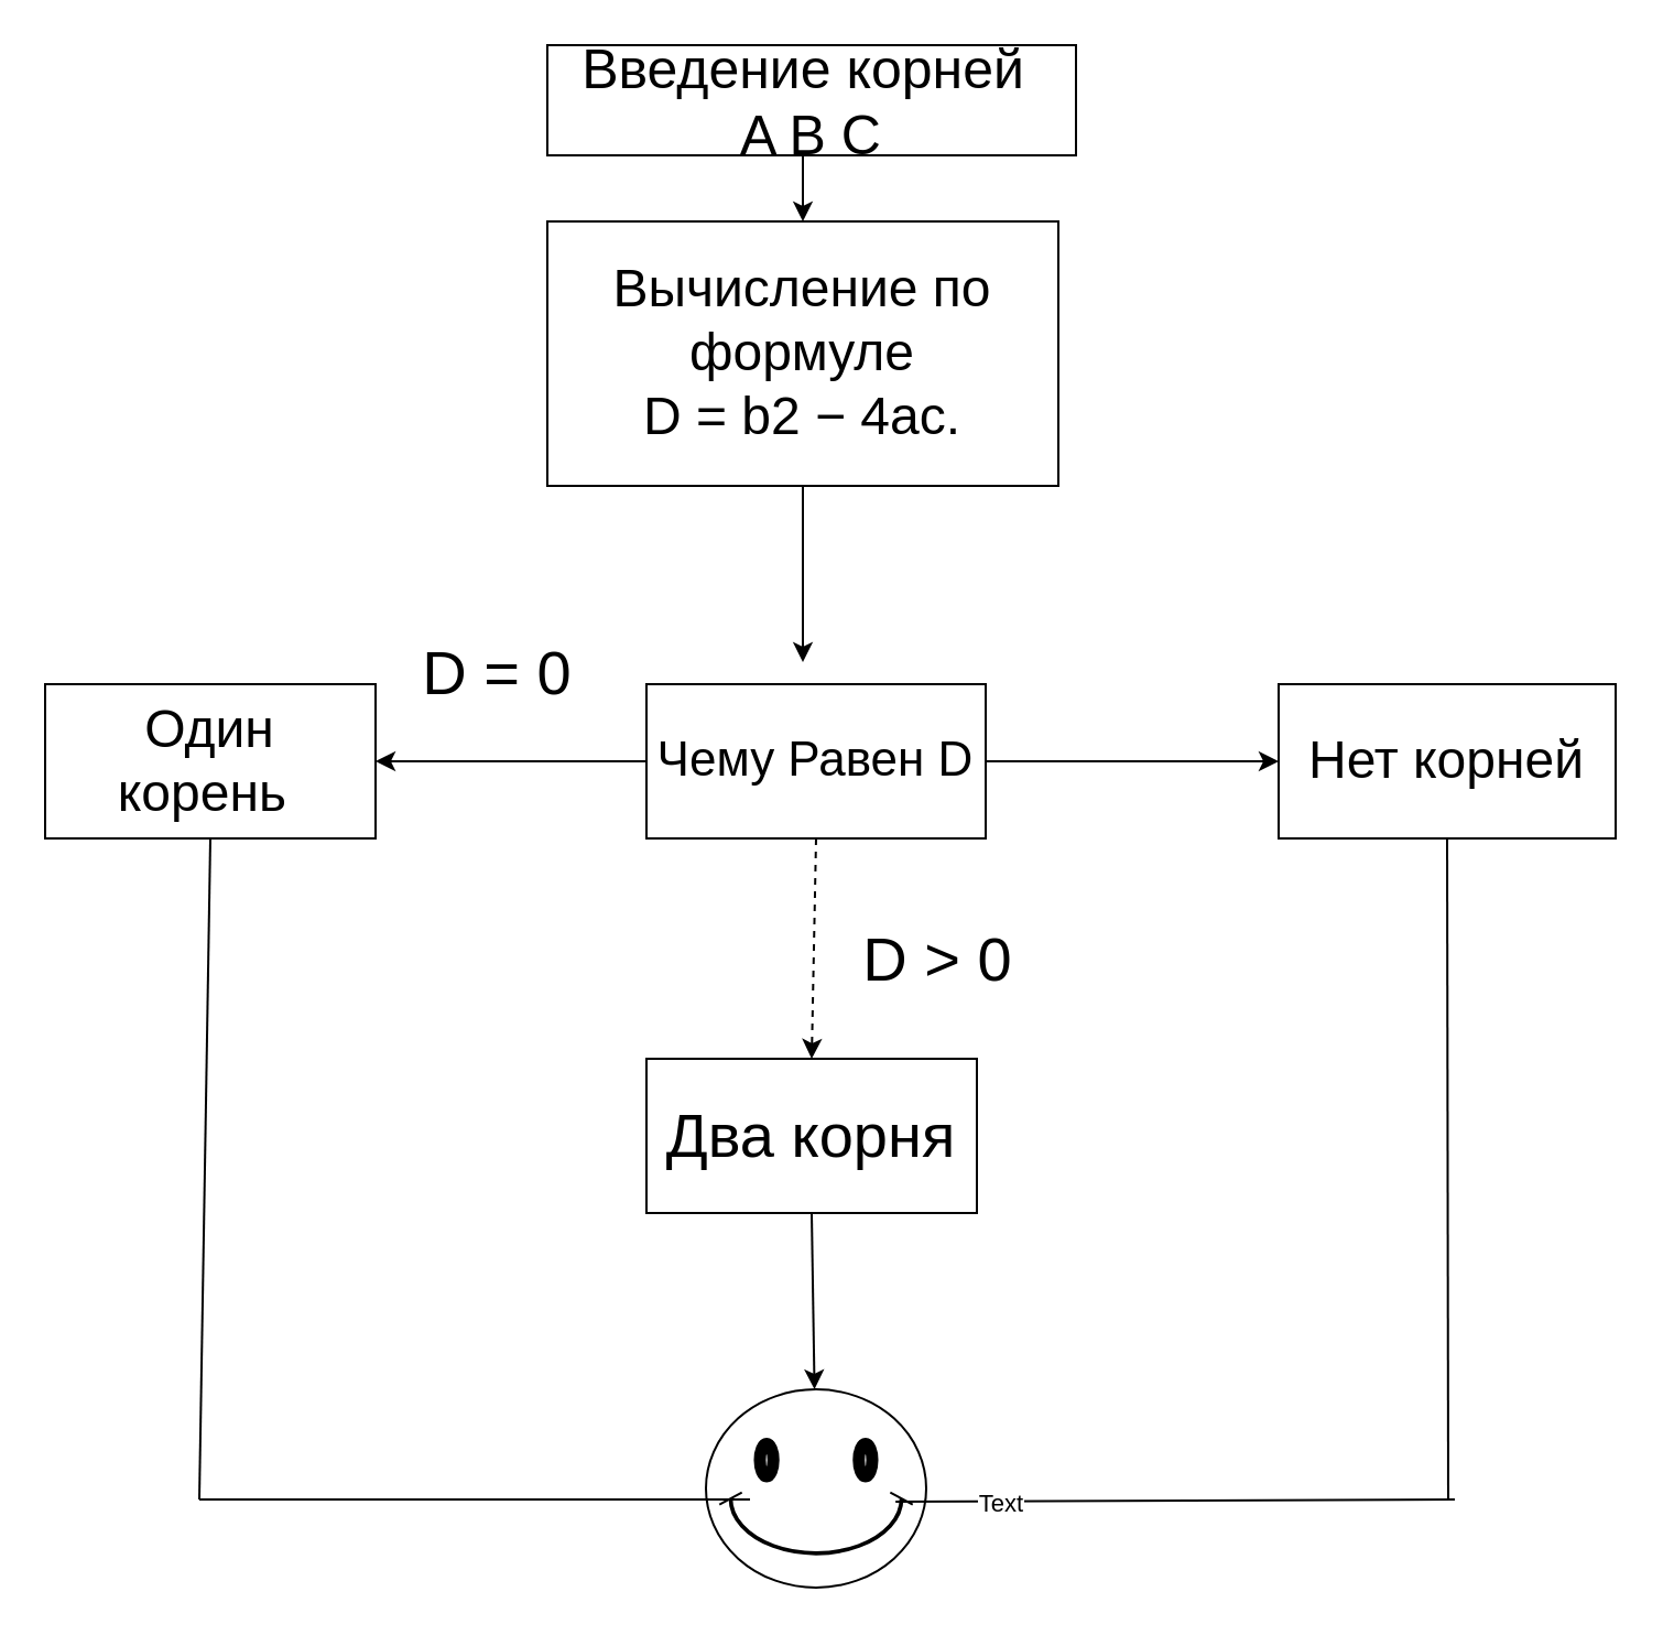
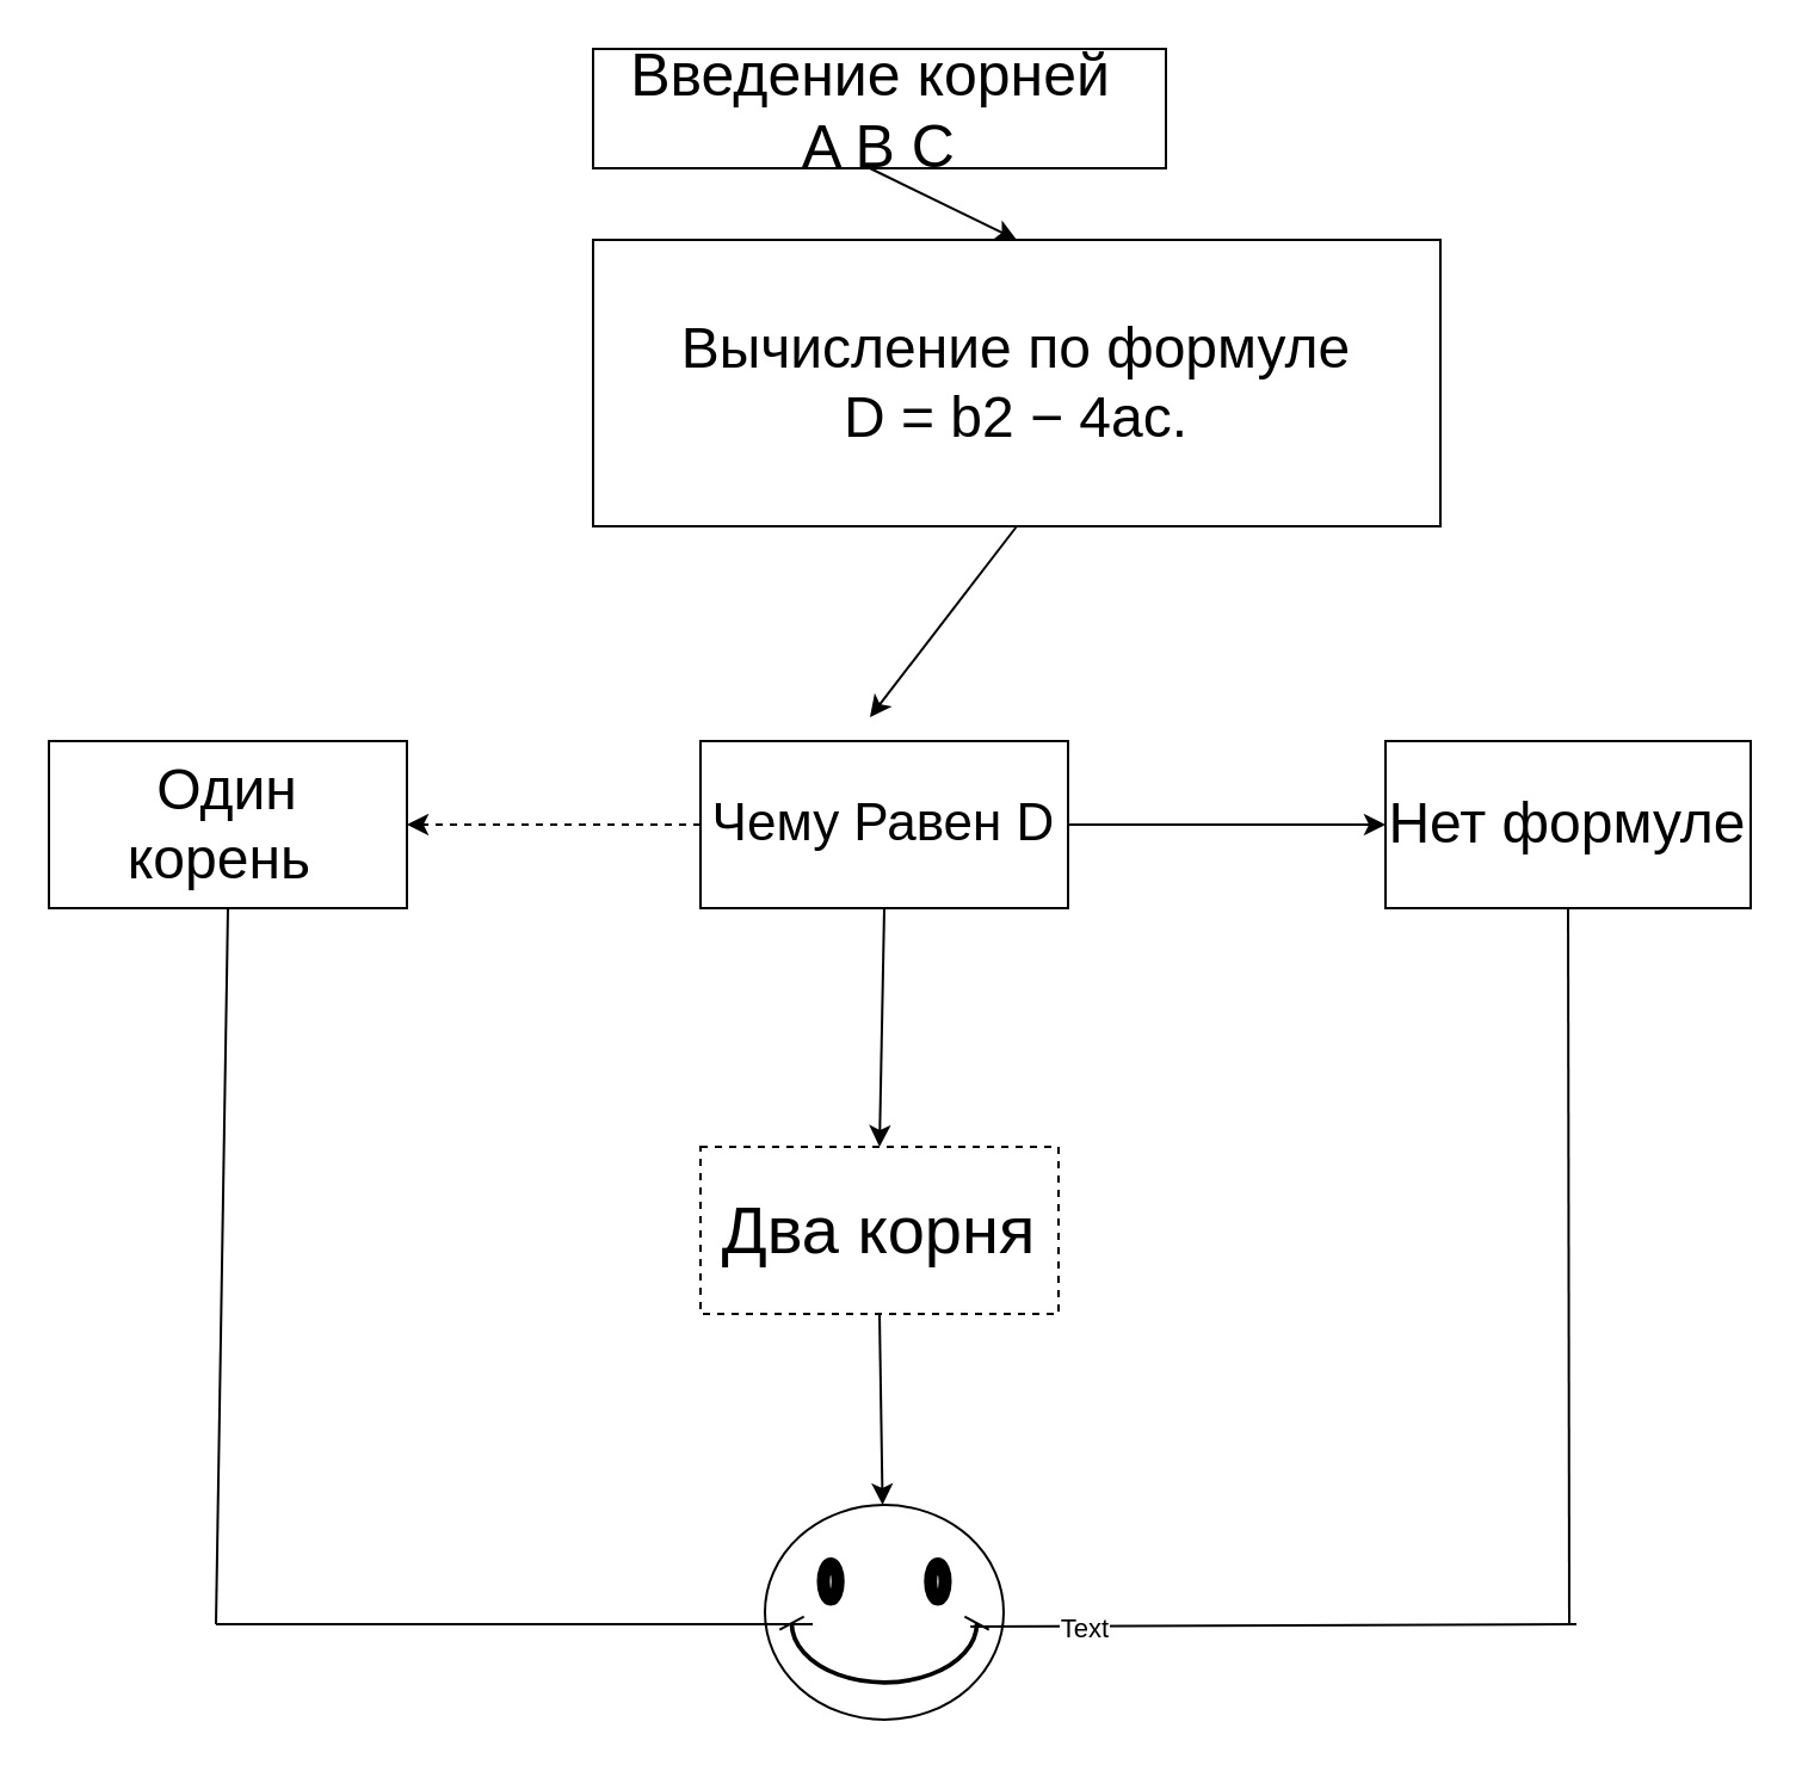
- <mxCell id="18" value="&lt;font style=&quot;font-size: 24px;&quot;&gt;Вычисление по формуле&lt;br&gt;D = b2 − 4ac.&lt;/font&gt;" style="rounded=0;whiteSpace=wrap;html=1;" parent="1" vertex="1"><mxGeometry x="248" y="100" width="232" height="120" as="geometry" /></mxCell>
+ <mxCell id="18" value="&lt;font style=&quot;font-size: 24px;&quot;&gt;Вычисление по формуле&lt;br&gt;D = b2 − 4ac.&lt;/font&gt;" style="rounded=0;whiteSpace=wrap;html=1;" parent="1" vertex="1"><mxGeometry x="248" y="100" width="355" height="120" as="geometry" /></mxCell>
- <mxCell id="22" value="&lt;font style=&quot;font-size: 28px;&quot;&gt;D = 0&lt;/font&gt;" style="text;html=1;align=center;verticalAlign=middle;resizable=0;points=[];autosize=1;strokeColor=none;fillColor=none;" vertex="1" parent="1"><mxGeometry x="180" y="280" width="90" height="50" as="geometry" /></mxCell>
- <mxCell id="8" value="" style="endArrow=classic;html=1;rounded=0;entryX=1;entryY=0.5;entryDx=0;entryDy=0;exitX=0;exitY=0.5;exitDx=0;exitDy=0;" parent="1" source="5" target="6" edge="1"><mxGeometry width="50" height="50" relative="1" as="geometry"><mxPoint x="240" y="300" as="sourcePoint" /><mxPoint x="240" y="570" as="targetPoint" /></mxGeometry></mxCell>
+ <mxCell id="8" value="" style="endArrow=classic;html=1;rounded=0;entryX=1;entryY=0.5;entryDx=0;entryDy=0;exitX=0;exitY=0.5;exitDx=0;exitDy=0;dashed=1;" parent="1" source="5" target="6" edge="1"><mxGeometry width="50" height="50" relative="1" as="geometry"><mxPoint x="240" y="300" as="sourcePoint" /><mxPoint x="240" y="570" as="targetPoint" /></mxGeometry></mxCell>
- <mxCell id="3" value="&lt;font style=&quot;font-size: 24px;&quot;&gt;Нет корней&lt;/font&gt;" style="rounded=0;whiteSpace=wrap;html=1;" parent="1" vertex="1"><mxGeometry x="580" y="310" width="153" height="70" as="geometry" /></mxCell>
+ <mxCell id="3" value="&lt;font style=&quot;font-size: 24px;&quot;&gt;Нет формуле&lt;/font&gt;" style="rounded=0;whiteSpace=wrap;html=1;" parent="1" vertex="1"><mxGeometry x="580" y="310" width="153" height="70" as="geometry" /></mxCell>
- <mxCell id="11" value="" style="endArrow=classic;html=1;rounded=0;exitX=0.5;exitY=1;exitDx=0;exitDy=0;entryX=0.5;entryY=0;entryDx=0;entryDy=0;dashed=1;" parent="1" source="5" target="9" edge="1"><mxGeometry width="50" height="50" relative="1" as="geometry"><mxPoint x="190" y="600" as="sourcePoint" /><mxPoint x="240" y="550" as="targetPoint" /></mxGeometry></mxCell>
+ <mxCell id="11" value="" style="endArrow=classic;html=1;rounded=0;exitX=0.5;exitY=1;exitDx=0;exitDy=0;entryX=0.5;entryY=0;entryDx=0;entryDy=0;" parent="1" source="5" target="9" edge="1"><mxGeometry width="50" height="50" relative="1" as="geometry"><mxPoint x="190" y="600" as="sourcePoint" /><mxPoint x="240" y="550" as="targetPoint" /></mxGeometry></mxCell>
- <mxCell id="23" value="&lt;font style=&quot;font-size: 28px;&quot;&gt;D &amp;gt; 0&lt;/font&gt;" style="text;html=1;align=center;verticalAlign=middle;resizable=0;points=[];autosize=1;strokeColor=none;fillColor=none;" vertex="1" parent="1"><mxGeometry x="380" y="410" width="90" height="50" as="geometry" /></mxCell>
- <mxCell id="9" value="&lt;font style=&quot;font-size: 28px;&quot;&gt;Два корня&lt;/font&gt;" style="rounded=0;whiteSpace=wrap;html=1;" parent="1" vertex="1"><mxGeometry x="293" y="480" width="150" height="70" as="geometry" /></mxCell>
+ <mxCell id="9" value="&lt;font style=&quot;font-size: 28px;&quot;&gt;Два корня&lt;/font&gt;" style="rounded=0;whiteSpace=wrap;html=1;dashed=1;" parent="1" vertex="1"><mxGeometry x="293" y="480" width="150" height="70" as="geometry" /></mxCell>
